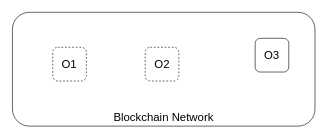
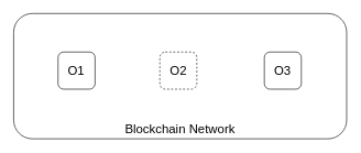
- <mxCell id="5" value="O3" style="rounded=1;whiteSpace=wrap;html=1;glass=0;comic=0;fontSize=19;" parent="2" vertex="1"><mxGeometry x="405.153" y="43.407" width="56.111" height="56.296" as="geometry" /></mxCell>
+ <mxCell id="5" value="O3" style="rounded=1;whiteSpace=wrap;html=1;glass=0;comic=0;fontSize=19;" parent="2" vertex="1"><mxGeometry x="380.153" y="58.407" width="56.111" height="56.296" as="geometry" /></mxCell>
- <mxCell id="4" value="O1" style="rounded=1;whiteSpace=wrap;html=1;fontSize=19;dashed=1;" parent="2" vertex="1"><mxGeometry x="67.333" y="58.407" width="56.111" height="56.296" as="geometry" /></mxCell>
+ <mxCell id="4" value="O1" style="rounded=1;whiteSpace=wrap;html=1;fontSize=19;" parent="2" vertex="1"><mxGeometry x="67.333" y="58.407" width="56.111" height="56.296" as="geometry" /></mxCell>
